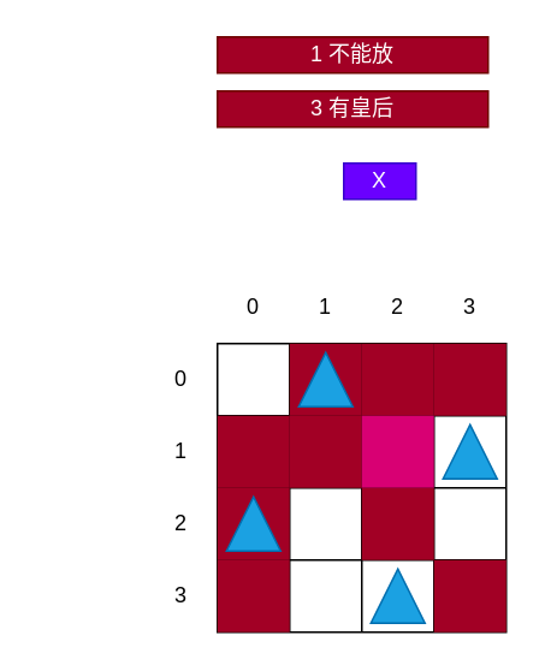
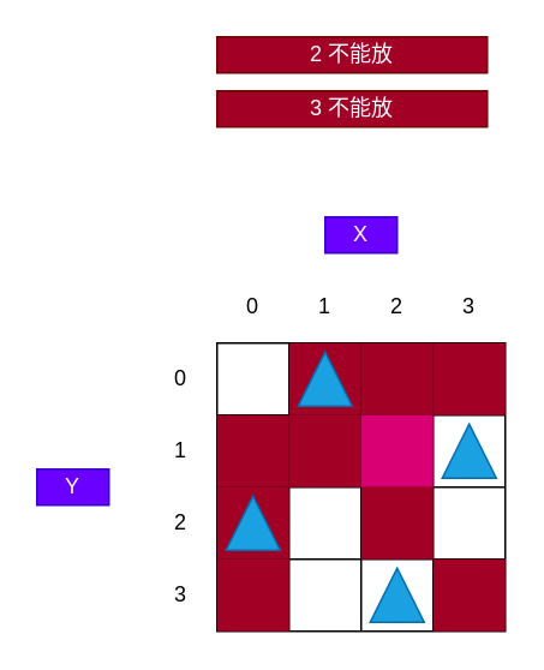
- <mxCell id="35" value="1 不能放" style="text;html=1;strokeColor=#6F0000;fillColor=#a20025;align=center;verticalAlign=middle;whiteSpace=wrap;rounded=0;fontColor=#ffffff;" vertex="1" parent="1"><mxGeometry x="120" y="20" width="150" height="20" as="geometry" /></mxCell>
+ <mxCell id="35" value="2 不能放" style="text;html=1;strokeColor=#6F0000;fillColor=#a20025;align=center;verticalAlign=middle;whiteSpace=wrap;rounded=0;fontColor=#ffffff;" vertex="1" parent="1"><mxGeometry x="120" y="20" width="150" height="20" as="geometry" /></mxCell>
- <mxCell id="36" value="3 有皇后" style="text;html=1;strokeColor=#6F0000;fillColor=#a20025;align=center;verticalAlign=middle;whiteSpace=wrap;rounded=0;fontColor=#ffffff;" vertex="1" parent="1"><mxGeometry x="120" y="50" width="150" height="20" as="geometry" /></mxCell>
+ <mxCell id="36" value="3 不能放" style="text;html=1;strokeColor=#6F0000;fillColor=#a20025;align=center;verticalAlign=middle;whiteSpace=wrap;rounded=0;fontColor=#ffffff;" vertex="1" parent="1"><mxGeometry x="120" y="50" width="150" height="20" as="geometry" /></mxCell>
- <mxCell id="23" value="X" style="text;html=1;strokeColor=#3700CC;fillColor=#6a00ff;align=center;verticalAlign=middle;whiteSpace=wrap;rounded=0;fontColor=#ffffff;" vertex="1" parent="1"><mxGeometry x="190" y="90" width="40" height="20" as="geometry" /></mxCell>
+ <mxCell id="23" value="X" style="text;html=1;strokeColor=#3700CC;fillColor=#6a00ff;align=center;verticalAlign=middle;whiteSpace=wrap;rounded=0;fontColor=#ffffff;" vertex="1" parent="1"><mxGeometry x="180" y="120" width="40" height="20" as="geometry" /></mxCell>
+ <mxCell id="24" value="Y" style="text;html=1;strokeColor=#3700CC;fillColor=#6a00ff;align=center;verticalAlign=middle;whiteSpace=wrap;rounded=0;fontColor=#ffffff;" vertex="1" parent="1"><mxGeometry x="20" y="260" width="40" height="20" as="geometry" /></mxCell>
